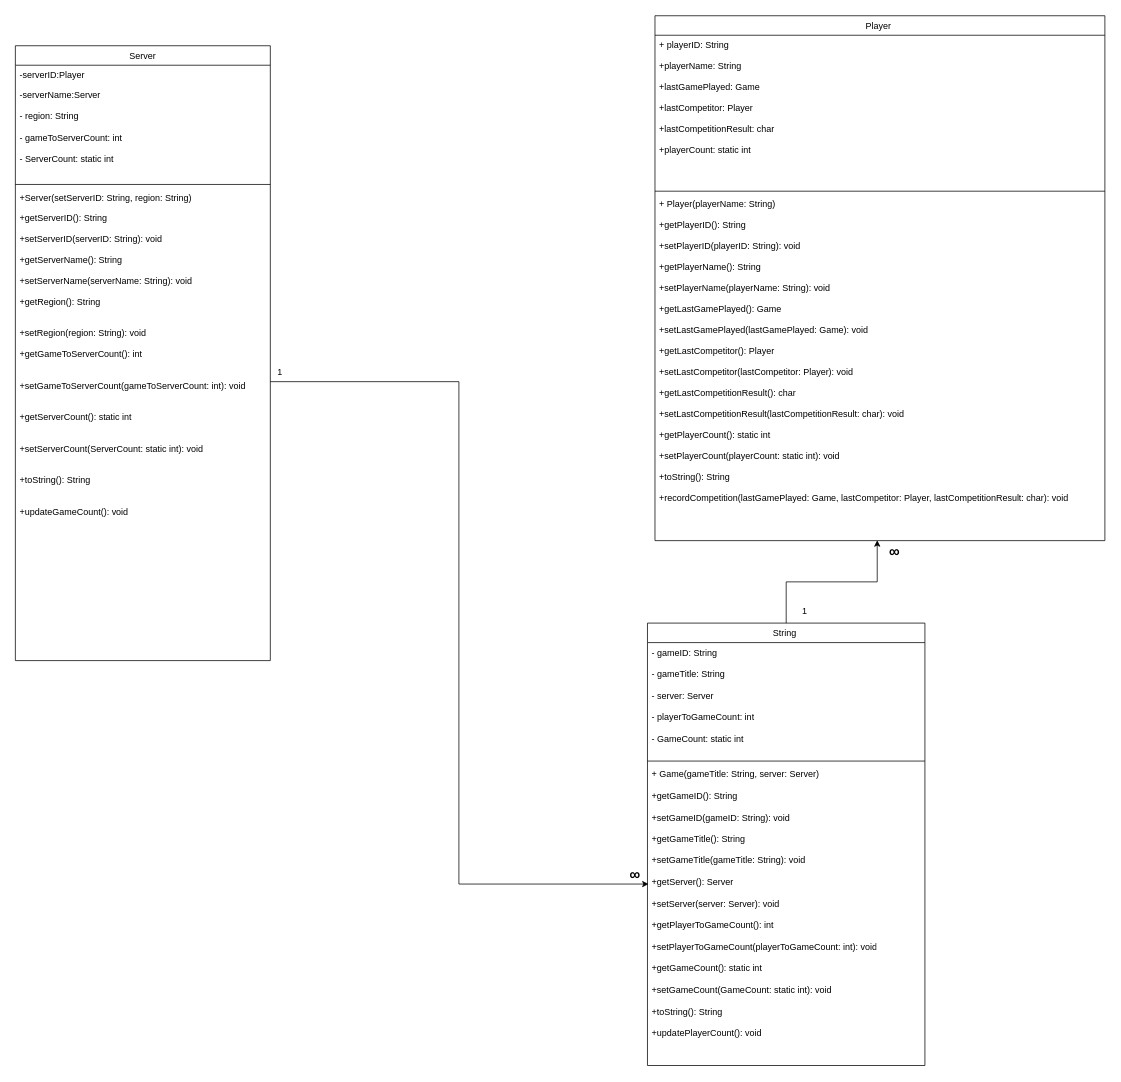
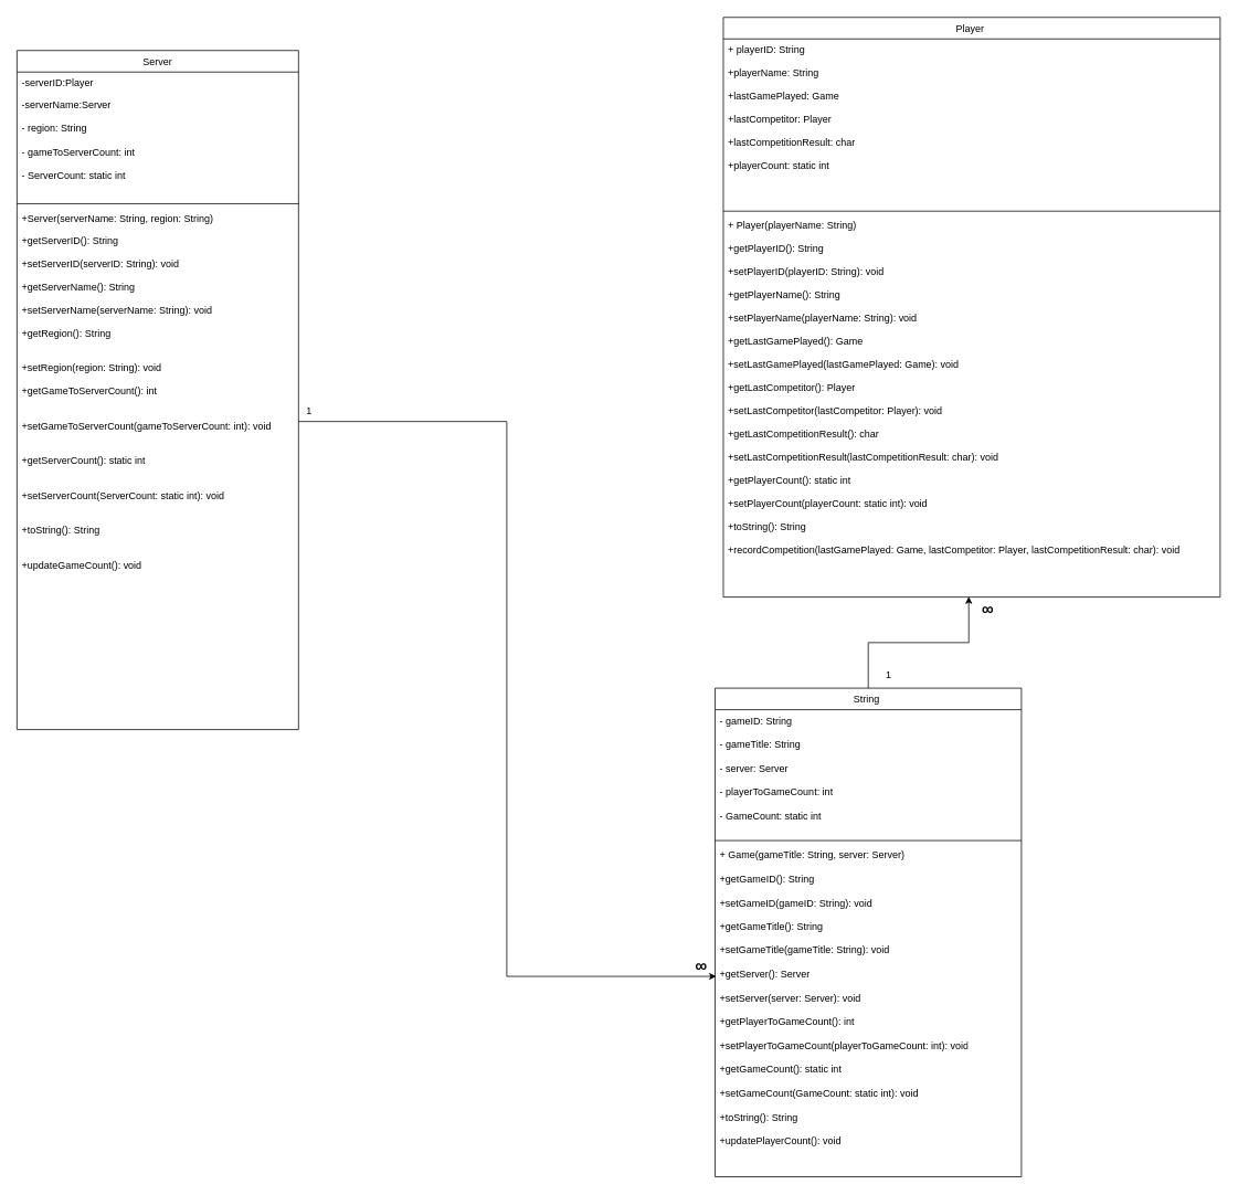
- <mxCell id="7" value="+Server(setServerID: String, region: String)" style="text;align=left;verticalAlign=top;spacingLeft=4;spacingRight=4;overflow=hidden;rotatable=0;points=[[0,0.5],[1,0.5]];portConstraint=eastwest;" parent="2" vertex="1"><mxGeometry y="190" width="340" height="26" as="geometry" /></mxCell>
+ <mxCell id="7" value="+Server(serverName: String, region: String)" style="text;align=left;verticalAlign=top;spacingLeft=4;spacingRight=4;overflow=hidden;rotatable=0;points=[[0,0.5],[1,0.5]];portConstraint=eastwest;" parent="2" vertex="1"><mxGeometry y="190" width="340" height="26" as="geometry" /></mxCell>
